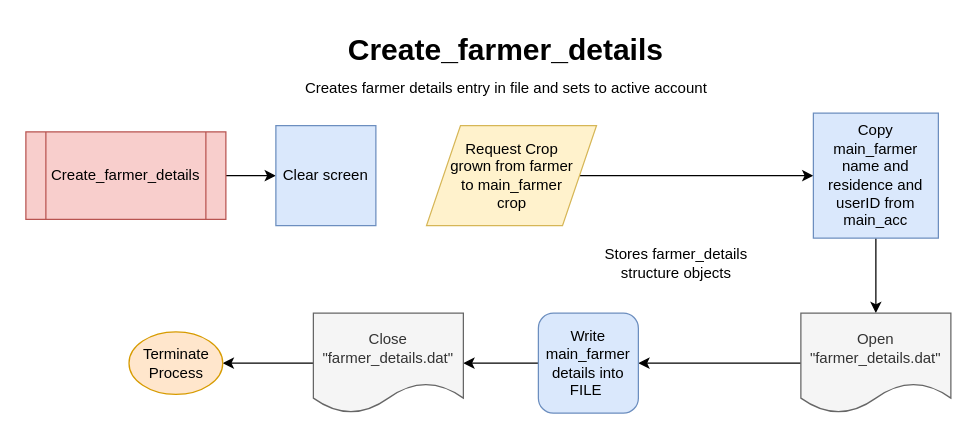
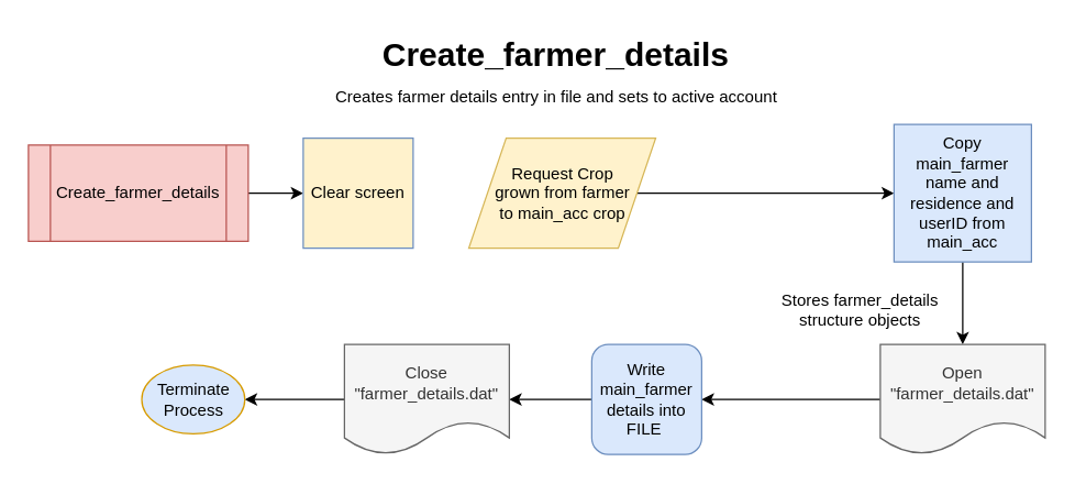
- <mxCell id="4" value="Clear screen" style="whiteSpace=wrap;html=1;aspect=fixed;strokeWidth=1;fillColor=#dae8fc;strokeColor=#6c8ebf;" parent="1" vertex="1"><mxGeometry x="220" y="100" width="80" height="80" as="geometry" /></mxCell>
+ <mxCell id="4" value="Clear screen" style="whiteSpace=wrap;html=1;aspect=fixed;strokeWidth=1;fillColor=#fff2cc;strokeColor=#6c8ebf;" parent="1" vertex="1"><mxGeometry x="220" y="100" width="80" height="80" as="geometry" /></mxCell>
- <mxCell id="6" value="Request Crop grown from farmer to main_farmer crop" style="shape=parallelogram;perimeter=parallelogramPerimeter;whiteSpace=wrap;html=1;strokeWidth=1;spacingLeft=15;spacingRight=15;fillColor=#fff2cc;strokeColor=#d6b656;" parent="1" vertex="1"><mxGeometry x="340.5" y="100" width="136" height="80" as="geometry" /></mxCell>
+ <mxCell id="6" value="Request Crop grown from farmer to main_acc crop" style="shape=parallelogram;perimeter=parallelogramPerimeter;whiteSpace=wrap;html=1;strokeWidth=1;spacingLeft=15;spacingRight=15;fillColor=#fff2cc;strokeColor=#d6b656;" parent="1" vertex="1"><mxGeometry x="340.5" y="100" width="136" height="80" as="geometry" /></mxCell>
- <mxCell id="18" value="Stores farmer_details&lt;br&gt;structure objects" style="text;html=1;align=center;verticalAlign=middle;resizable=0;points=[];autosize=1;" parent="1" vertex="1"><mxGeometry x="475" y="195" width="130" height="30" as="geometry" /></mxCell>
+ <mxCell id="18" value="Stores farmer_details&lt;br&gt;structure objects" style="text;html=1;align=center;verticalAlign=middle;resizable=0;points=[];autosize=1;" parent="1" vertex="1"><mxGeometry x="560" y="210" width="130" height="30" as="geometry" /></mxCell>
- <mxCell id="15" value="Terminate Process" style="ellipse;whiteSpace=wrap;html=1;strokeWidth=1;fillColor=#ffe6cc;strokeColor=#d79b00;" parent="1" vertex="1"><mxGeometry x="102.5" y="265" width="75" height="50" as="geometry" /></mxCell>
+ <mxCell id="15" value="Terminate Process" style="ellipse;whiteSpace=wrap;html=1;strokeWidth=1;fillColor=#dae8fc;strokeColor=#d79b00;" parent="1" vertex="1"><mxGeometry x="102.5" y="265" width="75" height="50" as="geometry" /></mxCell>
